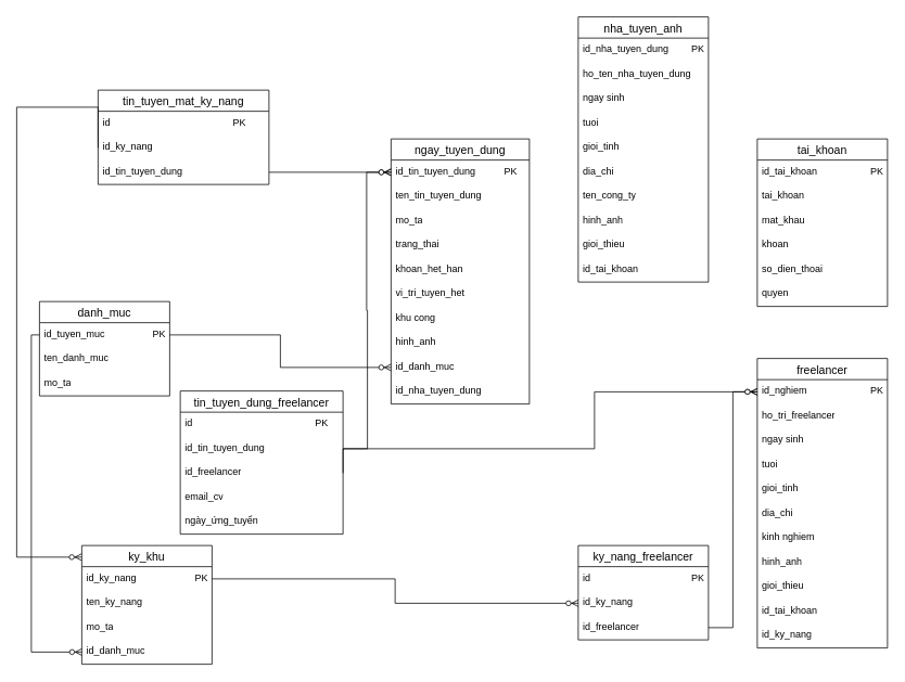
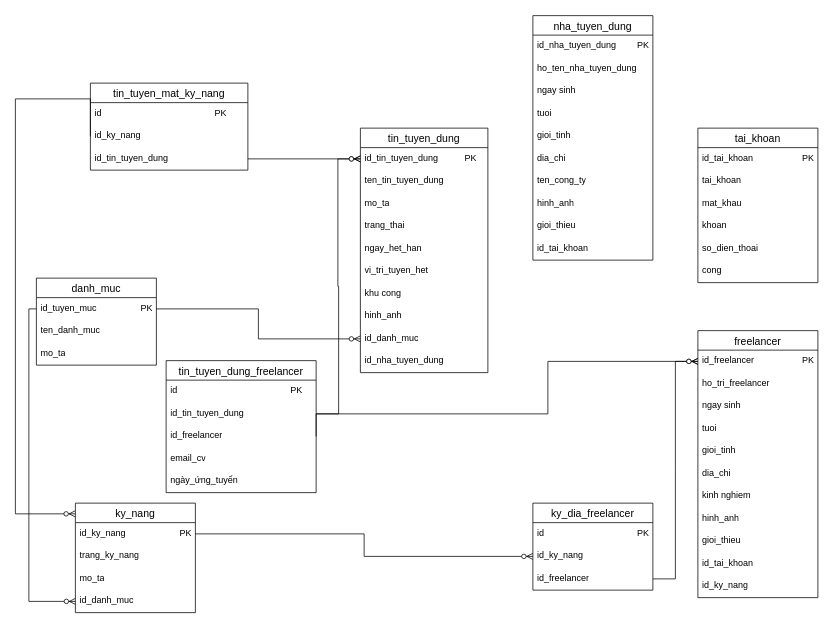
- <mxCell id="21" value="nha_tuyen_anh" style="swimlane;fontStyle=0;childLayout=stackLayout;horizontal=1;startSize=26;horizontalStack=0;resizeParent=1;resizeParentMax=0;resizeLast=0;collapsible=1;marginBottom=0;align=center;fontSize=14;" vertex="1" parent="1"><mxGeometry x="710" y="20" width="160" height="326" as="geometry" /></mxCell>
+ <mxCell id="21" value="nha_tuyen_dung" style="swimlane;fontStyle=0;childLayout=stackLayout;horizontal=1;startSize=26;horizontalStack=0;resizeParent=1;resizeParentMax=0;resizeLast=0;collapsible=1;marginBottom=0;align=center;fontSize=14;" vertex="1" parent="1"><mxGeometry x="710" y="20" width="160" height="326" as="geometry" /></mxCell>
- <mxCell id="55" value="ngay_tuyen_dung" style="swimlane;fontStyle=0;childLayout=stackLayout;horizontal=1;startSize=26;horizontalStack=0;resizeParent=1;resizeParentMax=0;resizeLast=0;collapsible=1;marginBottom=0;align=center;fontSize=14;" vertex="1" parent="1"><mxGeometry x="480" y="170" width="170" height="326" as="geometry" /></mxCell>
+ <mxCell id="55" value="tin_tuyen_dung" style="swimlane;fontStyle=0;childLayout=stackLayout;horizontal=1;startSize=26;horizontalStack=0;resizeParent=1;resizeParentMax=0;resizeLast=0;collapsible=1;marginBottom=0;align=center;fontSize=14;" vertex="1" parent="1"><mxGeometry x="480" y="170" width="170" height="326" as="geometry" /></mxCell>
- <mxCell id="60" value="khoan_het_han" style="text;strokeColor=none;fillColor=none;spacingLeft=4;spacingRight=4;overflow=hidden;rotatable=0;points=[[0,0.5],[1,0.5]];portConstraint=eastwest;fontSize=12;whiteSpace=wrap;html=1;" vertex="1" parent="55"><mxGeometry y="146" width="170" height="30" as="geometry" /></mxCell>
+ <mxCell id="60" value="ngay_het_han" style="text;strokeColor=none;fillColor=none;spacingLeft=4;spacingRight=4;overflow=hidden;rotatable=0;points=[[0,0.5],[1,0.5]];portConstraint=eastwest;fontSize=12;whiteSpace=wrap;html=1;" vertex="1" parent="55"><mxGeometry y="146" width="170" height="30" as="geometry" /></mxCell>
- <mxCell id="8" value="quyen" style="text;strokeColor=none;fillColor=none;spacingLeft=4;spacingRight=4;overflow=hidden;rotatable=0;points=[[0,0.5],[1,0.5]];portConstraint=eastwest;fontSize=12;whiteSpace=wrap;html=1;" vertex="1" parent="2"><mxGeometry y="176" width="160" height="30" as="geometry" /></mxCell>
+ <mxCell id="8" value="cong" style="text;strokeColor=none;fillColor=none;spacingLeft=4;spacingRight=4;overflow=hidden;rotatable=0;points=[[0,0.5],[1,0.5]];portConstraint=eastwest;fontSize=12;whiteSpace=wrap;html=1;" vertex="1" parent="2"><mxGeometry y="176" width="160" height="30" as="geometry" /></mxCell>
- <mxCell id="10" value="id_nghiem&lt;span style=&quot;white-space: pre;&quot;&gt;&#09;&lt;/span&gt;&lt;span style=&quot;white-space: pre;&quot;&gt;&#09;&lt;/span&gt;&lt;span style=&quot;white-space: pre;&quot;&gt;&#09;&lt;/span&gt;PK" style="text;strokeColor=none;fillColor=none;spacingLeft=4;spacingRight=4;overflow=hidden;rotatable=0;points=[[0,0.5],[1,0.5]];portConstraint=eastwest;fontSize=12;whiteSpace=wrap;html=1;" vertex="1" parent="9"><mxGeometry y="26" width="160" height="30" as="geometry" /></mxCell>
+ <mxCell id="10" value="id_freelancer&lt;span style=&quot;white-space: pre;&quot;&gt;&#09;&lt;/span&gt;&lt;span style=&quot;white-space: pre;&quot;&gt;&#09;&lt;/span&gt;&lt;span style=&quot;white-space: pre;&quot;&gt;&#09;&lt;/span&gt;PK" style="text;strokeColor=none;fillColor=none;spacingLeft=4;spacingRight=4;overflow=hidden;rotatable=0;points=[[0,0.5],[1,0.5]];portConstraint=eastwest;fontSize=12;whiteSpace=wrap;html=1;" vertex="1" parent="9"><mxGeometry y="26" width="160" height="30" as="geometry" /></mxCell>
- <mxCell id="36" value="ky_khu" style="swimlane;fontStyle=0;childLayout=stackLayout;horizontal=1;startSize=26;horizontalStack=0;resizeParent=1;resizeParentMax=0;resizeLast=0;collapsible=1;marginBottom=0;align=center;fontSize=14;" vertex="1" parent="1"><mxGeometry x="100" y="670" width="160" height="146" as="geometry" /></mxCell>
+ <mxCell id="36" value="ky_nang" style="swimlane;fontStyle=0;childLayout=stackLayout;horizontal=1;startSize=26;horizontalStack=0;resizeParent=1;resizeParentMax=0;resizeLast=0;collapsible=1;marginBottom=0;align=center;fontSize=14;" vertex="1" parent="1"><mxGeometry x="100" y="670" width="160" height="146" as="geometry" /></mxCell>
- <mxCell id="45" value="ky_nang_freelancer" style="swimlane;fontStyle=0;childLayout=stackLayout;horizontal=1;startSize=26;horizontalStack=0;resizeParent=1;resizeParentMax=0;resizeLast=0;collapsible=1;marginBottom=0;align=center;fontSize=14;" vertex="1" parent="1"><mxGeometry x="710" y="670" width="160" height="116" as="geometry" /></mxCell>
+ <mxCell id="45" value="ky_dia_freelancer" style="swimlane;fontStyle=0;childLayout=stackLayout;horizontal=1;startSize=26;horizontalStack=0;resizeParent=1;resizeParentMax=0;resizeLast=0;collapsible=1;marginBottom=0;align=center;fontSize=14;" vertex="1" parent="1"><mxGeometry x="710" y="670" width="160" height="116" as="geometry" /></mxCell>
- <mxCell id="38" value="ten_ky_nang" style="text;strokeColor=none;fillColor=none;spacingLeft=4;spacingRight=4;overflow=hidden;rotatable=0;points=[[0,0.5],[1,0.5]];portConstraint=eastwest;fontSize=12;whiteSpace=wrap;html=1;" vertex="1" parent="36"><mxGeometry y="56" width="160" height="30" as="geometry" /></mxCell>
+ <mxCell id="38" value="trang_ky_nang" style="text;strokeColor=none;fillColor=none;spacingLeft=4;spacingRight=4;overflow=hidden;rotatable=0;points=[[0,0.5],[1,0.5]];portConstraint=eastwest;fontSize=12;whiteSpace=wrap;html=1;" vertex="1" parent="36"><mxGeometry y="56" width="160" height="30" as="geometry" /></mxCell>
